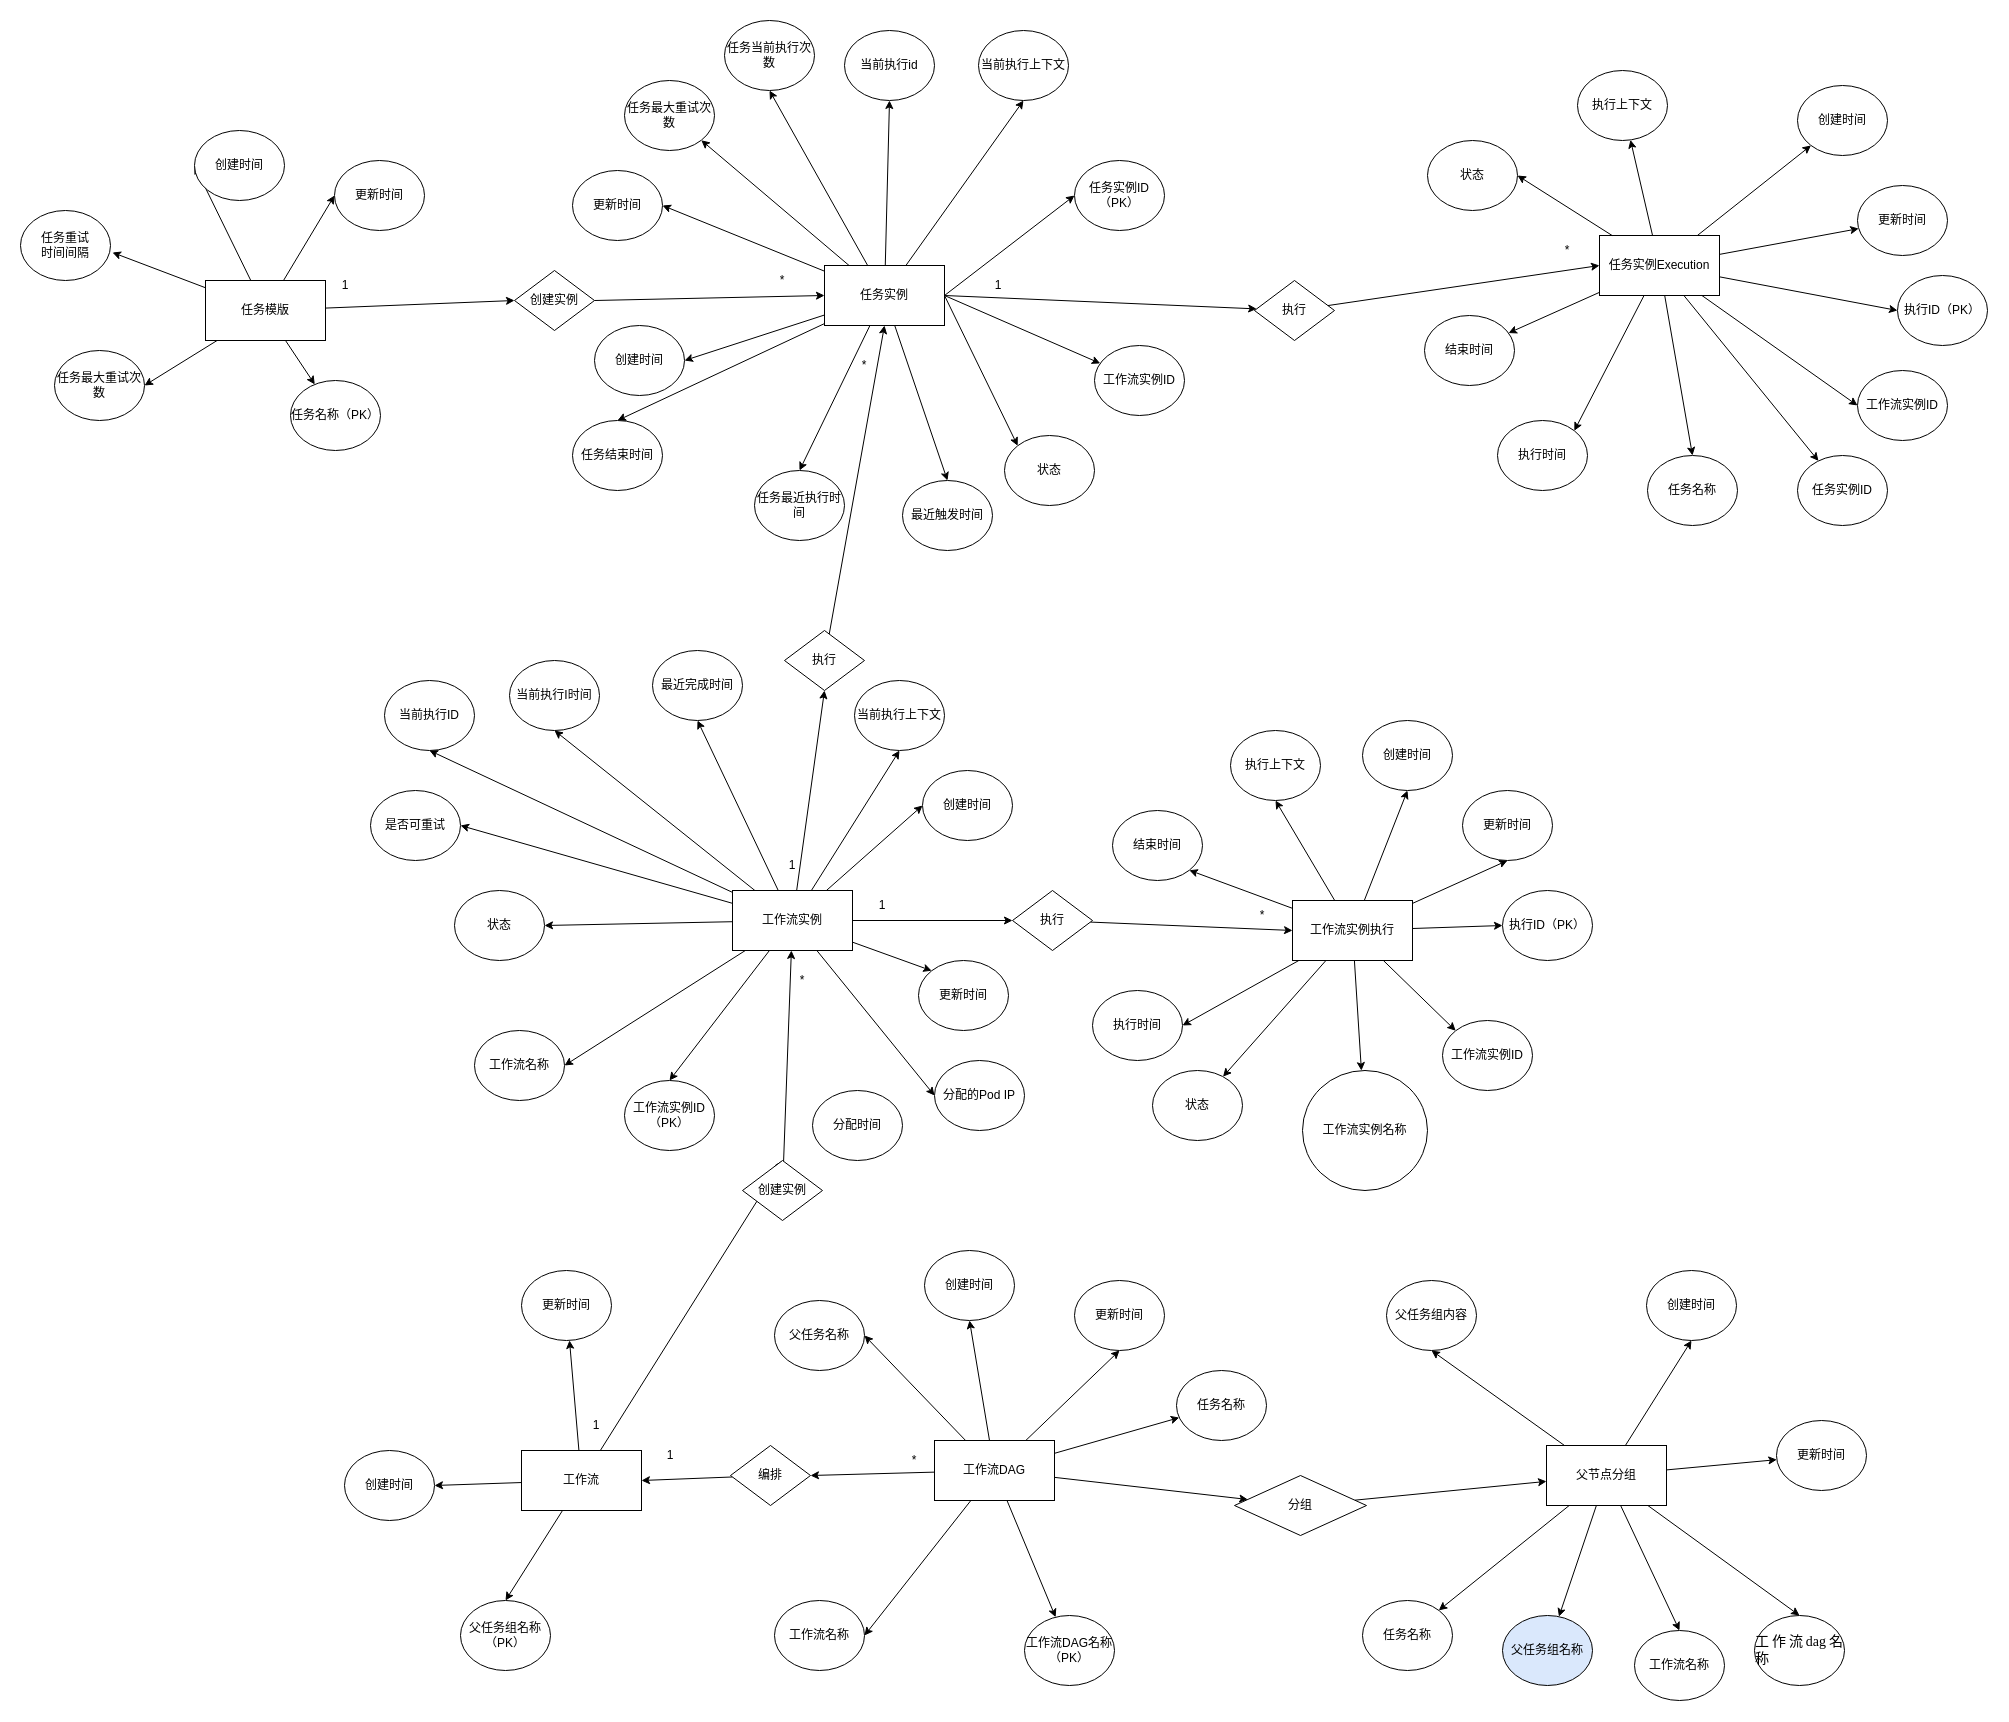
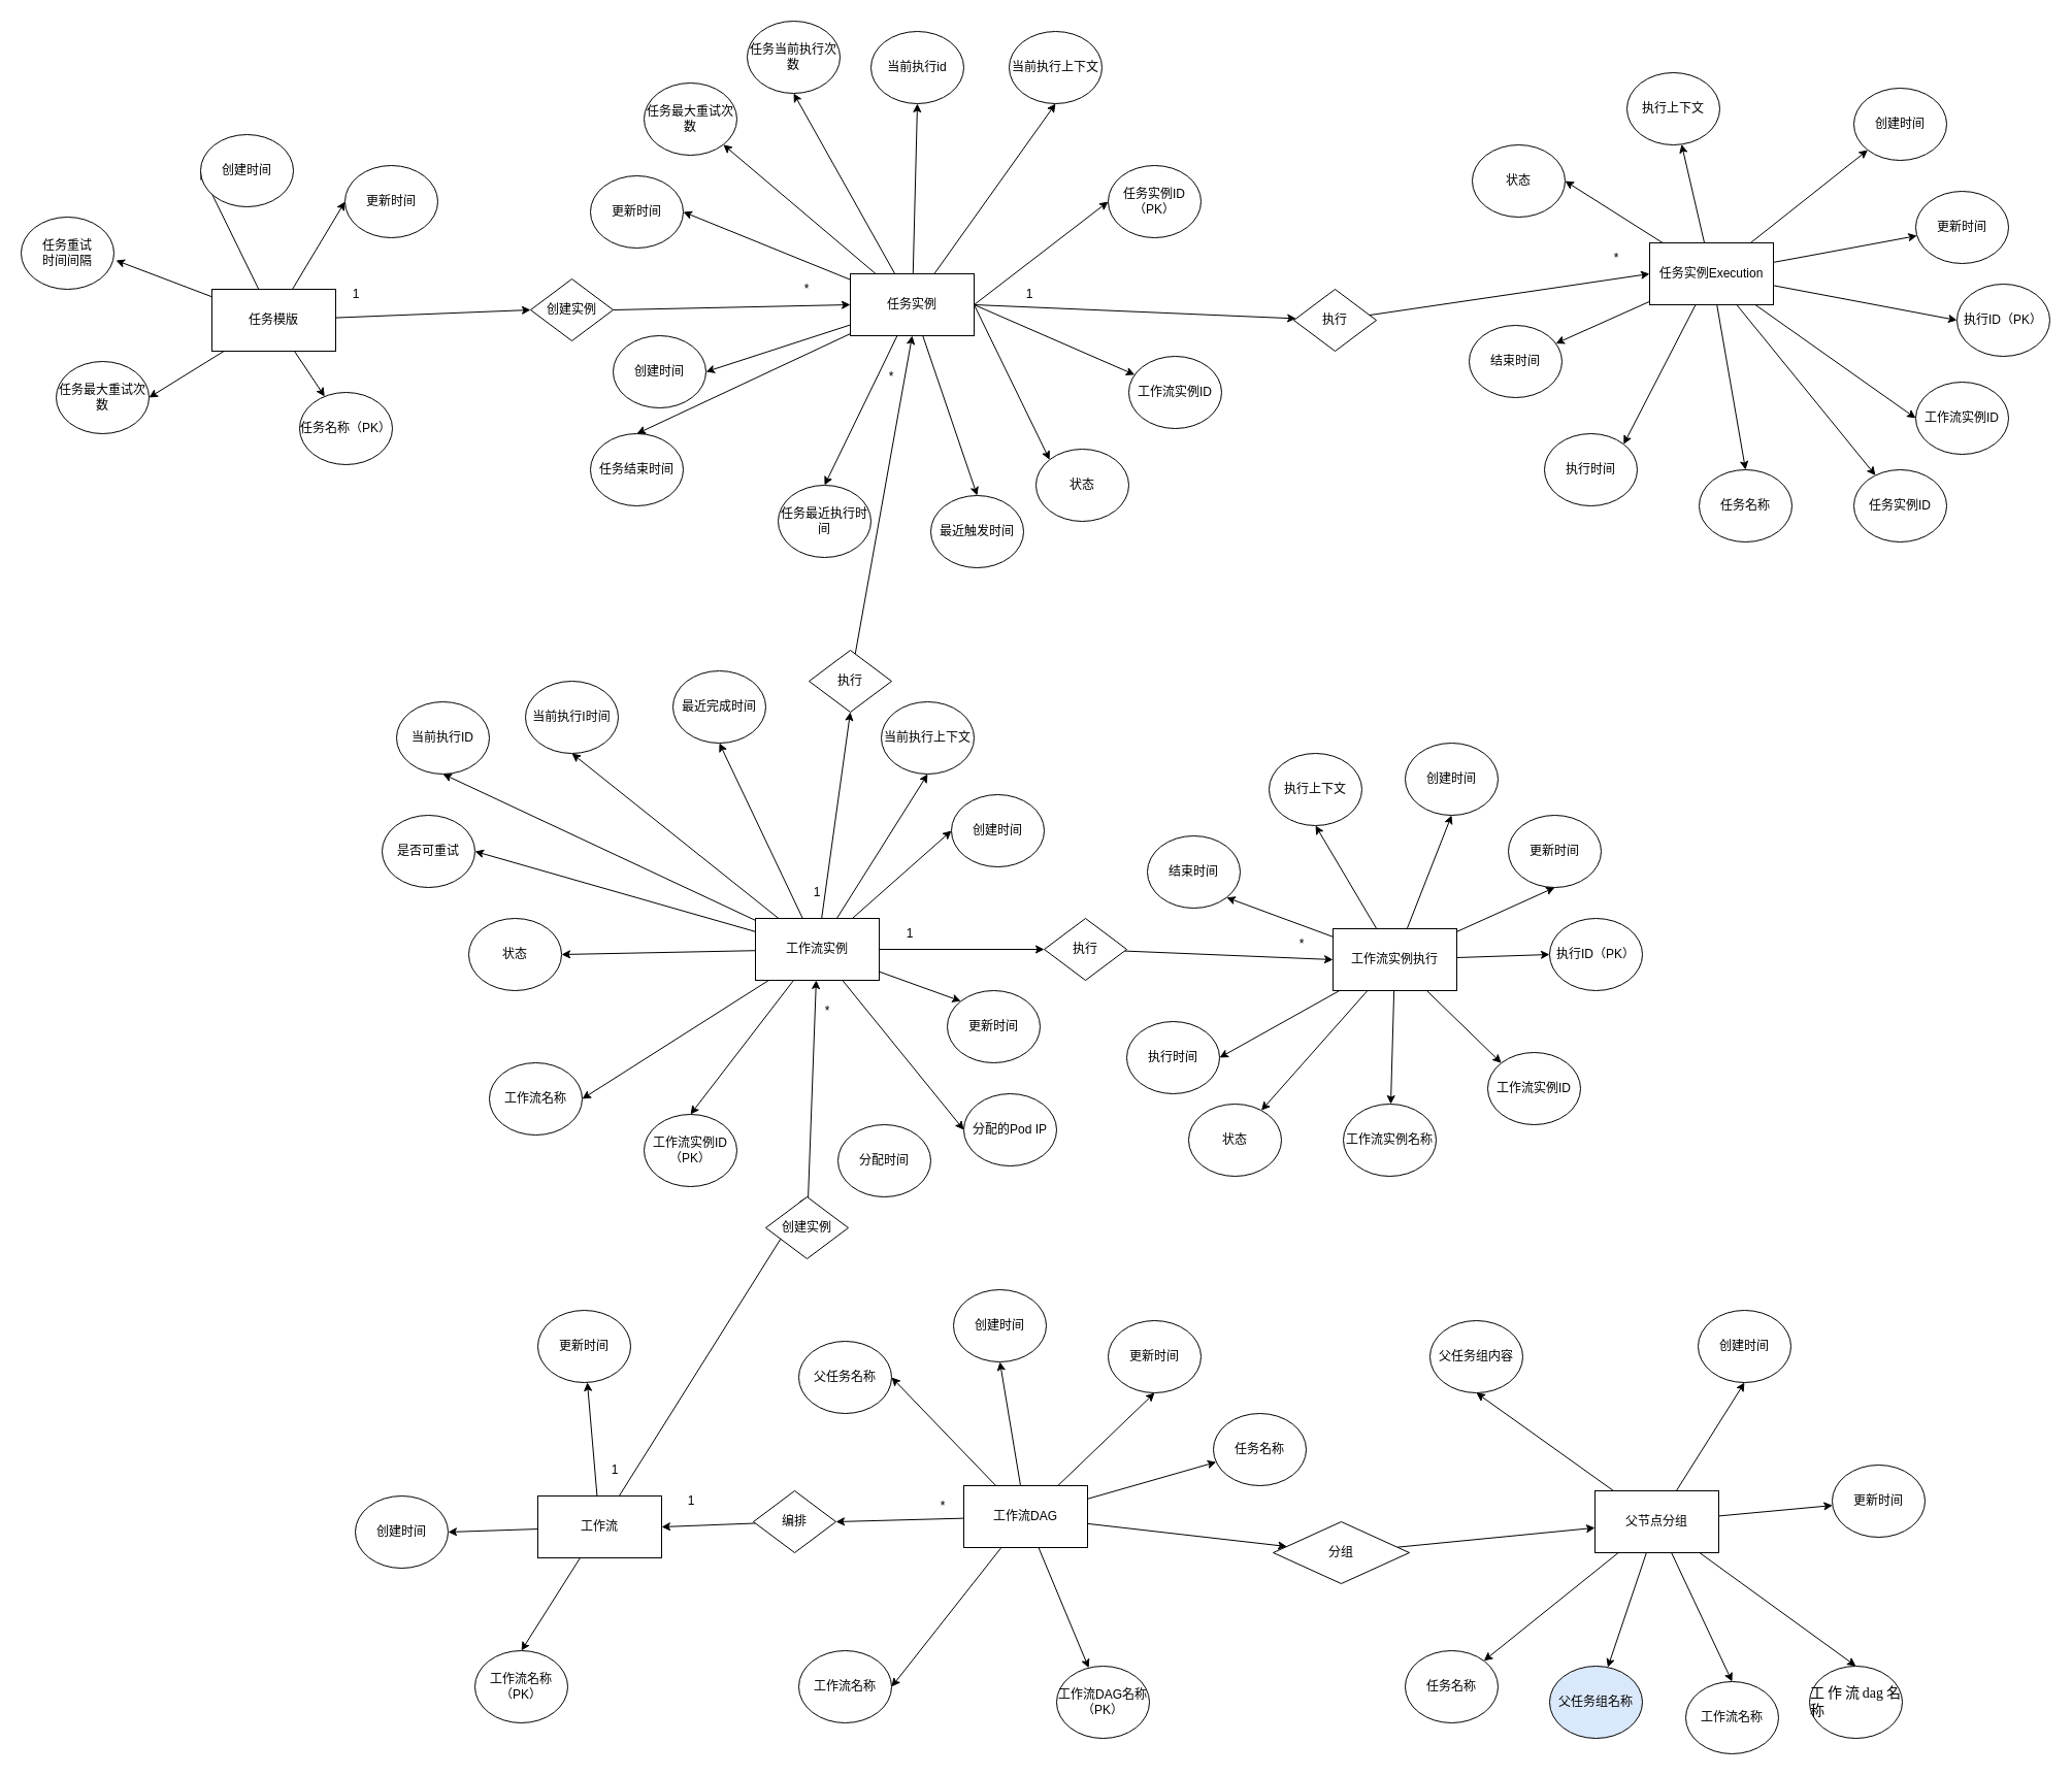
- <mxCell id="128" value="工作流实例名称" style="ellipse;whiteSpace=wrap;html=1;" vertex="1" parent="1"><mxGeometry x="1302" y="1070" width="125" height="120" as="geometry" /></mxCell>
+ <mxCell id="128" value="工作流实例名称" style="ellipse;whiteSpace=wrap;html=1;" vertex="1" parent="1"><mxGeometry x="1302" y="1070" width="90" height="70" as="geometry" /></mxCell>
- <mxCell id="72" value="父任务组名称（PK）" style="ellipse;whiteSpace=wrap;html=1;" vertex="1" parent="1"><mxGeometry x="460" y="1600" width="90" height="70" as="geometry" /></mxCell>
+ <mxCell id="72" value="工作流名称（PK）" style="ellipse;whiteSpace=wrap;html=1;" vertex="1" parent="1"><mxGeometry x="460" y="1600" width="90" height="70" as="geometry" /></mxCell>
